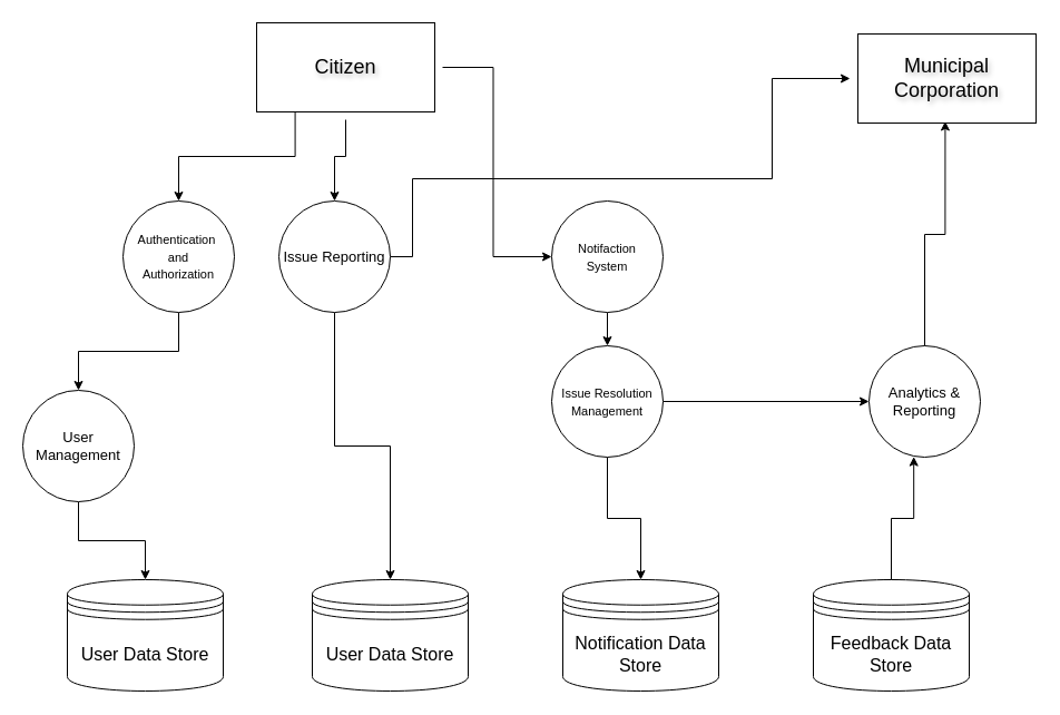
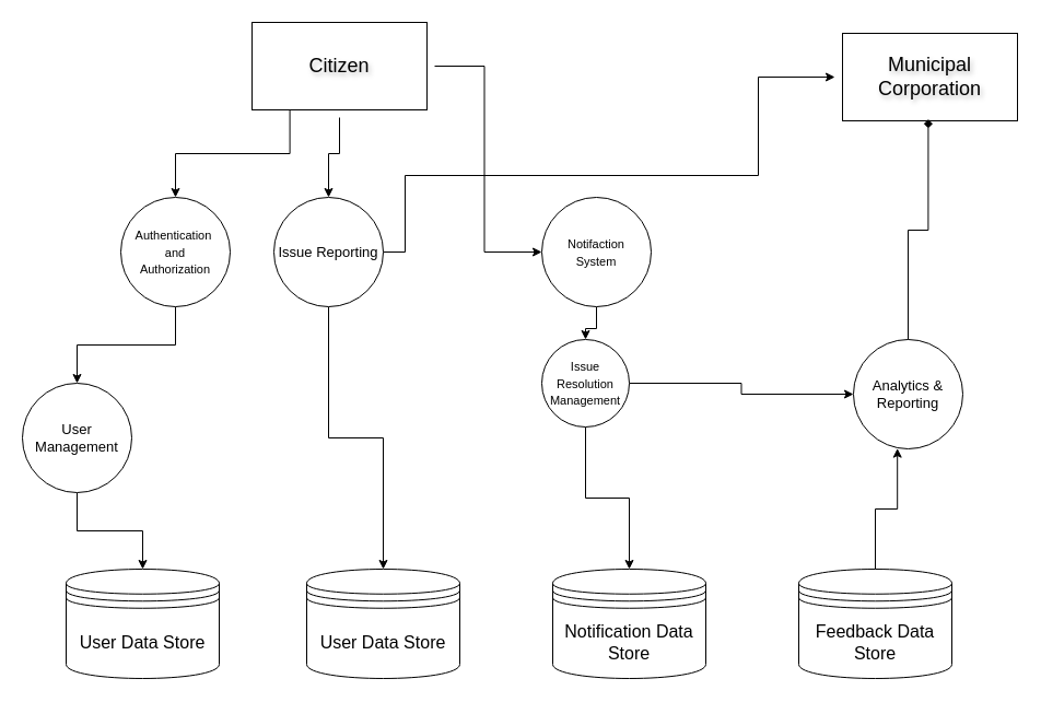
- <mxCell id="25" style="edgeStyle=orthogonalEdgeStyle;rounded=0;orthogonalLoop=1;jettySize=auto;html=1;entryX=0.491;entryY=0.909;entryDx=0;entryDy=0;entryPerimeter=0;" edge="1" parent="1" source="22" target="6"><mxGeometry relative="1" as="geometry" /></mxCell>
+ <mxCell id="25" style="edgeStyle=orthogonalEdgeStyle;rounded=0;orthogonalLoop=1;jettySize=auto;html=1;entryX=0.491;entryY=0.909;entryDx=0;entryDy=0;entryPerimeter=0;endArrow=diamond;" edge="1" parent="1" source="22" target="6"><mxGeometry relative="1" as="geometry" /></mxCell>
- <mxCell id="21" value="&lt;font style=&quot;font-size: 11px;&quot;&gt;Issue Resolution Management&lt;/font&gt;" style="ellipse;whiteSpace=wrap;html=1;aspect=fixed;fontSize=13;" vertex="1" parent="1"><mxGeometry x="495" y="310" width="100" height="100" as="geometry" /></mxCell>
+ <mxCell id="21" value="&lt;font style=&quot;font-size: 11px;&quot;&gt;Issue Resolution Management&lt;/font&gt;" style="ellipse;whiteSpace=wrap;html=1;aspect=fixed;fontSize=13;" vertex="1" parent="1"><mxGeometry x="495" y="310" width="80" height="80" as="geometry" /></mxCell>
